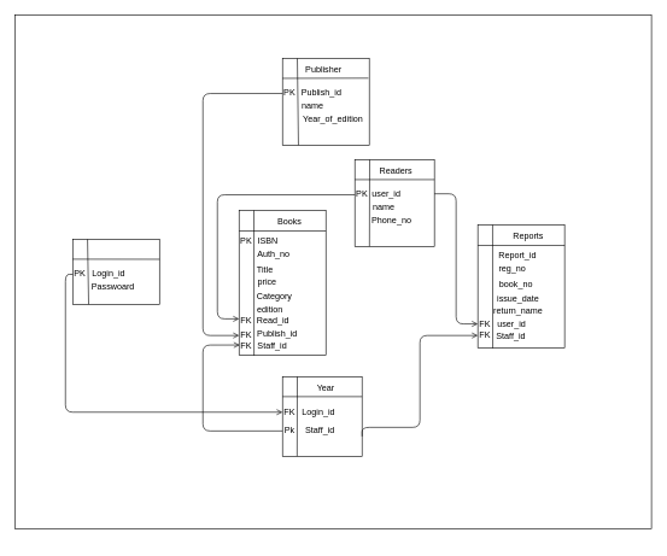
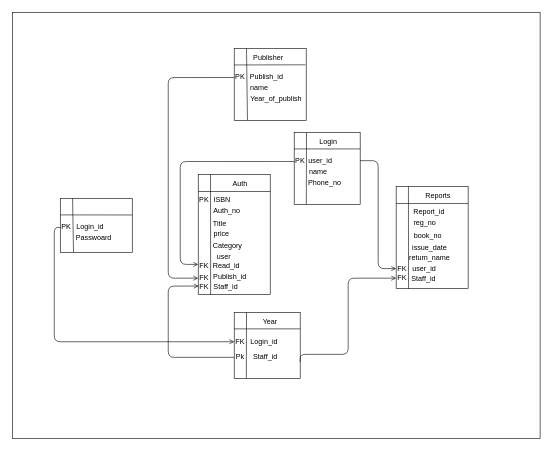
- <mxCell id="72" value="Year_of_edition" style="text;strokeColor=none;align=center;fillColor=none;html=1;verticalAlign=middle;whiteSpace=wrap;rounded=0;" vertex="1" parent="64"><mxGeometry x="40" y="74.09" width="60" height="20" as="geometry" /></mxCell>
+ <mxCell id="72" value="Year_of_publish" style="text;strokeColor=none;align=center;fillColor=none;html=1;verticalAlign=middle;whiteSpace=wrap;rounded=0;" vertex="1" parent="64"><mxGeometry x="40" y="74.09" width="60" height="20" as="geometry" /></mxCell>
- <mxCell id="17" value="Readers" style="text;strokeColor=none;align=center;fillColor=none;html=1;verticalAlign=middle;whiteSpace=wrap;rounded=0;" vertex="1" parent="13"><mxGeometry x="27" y="1" width="60" height="28.27" as="geometry" /></mxCell>
+ <mxCell id="17" value="Login" style="text;strokeColor=none;align=center;fillColor=none;html=1;verticalAlign=middle;whiteSpace=wrap;rounded=0;" vertex="1" parent="13"><mxGeometry x="27" y="1" width="60" height="28.27" as="geometry" /></mxCell>
- <mxCell id="34" value="Books" style="text;strokeColor=none;align=center;fillColor=none;html=1;verticalAlign=middle;whiteSpace=wrap;rounded=0;" vertex="1" parent="32"><mxGeometry x="40" y="1" width="60" height="30" as="geometry" /></mxCell>
+ <mxCell id="34" value="Auth" style="text;strokeColor=none;align=center;fillColor=none;html=1;verticalAlign=middle;whiteSpace=wrap;rounded=0;" vertex="1" parent="32"><mxGeometry x="40" y="1" width="60" height="30" as="geometry" /></mxCell>
- <mxCell id="41" value="edition" style="text;strokeColor=none;align=center;fillColor=none;html=1;verticalAlign=middle;whiteSpace=wrap;rounded=0;" vertex="1" parent="32"><mxGeometry x="13" y="122" width="60" height="30" as="geometry" /></mxCell>
+ <mxCell id="41" value="user" style="text;strokeColor=none;align=center;fillColor=none;html=1;verticalAlign=middle;whiteSpace=wrap;rounded=0;" vertex="1" parent="32"><mxGeometry x="13" y="122" width="60" height="30" as="geometry" /></mxCell>
